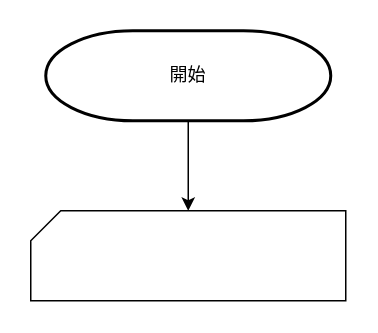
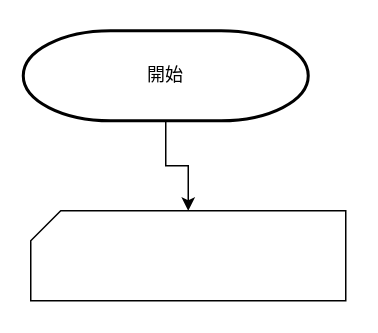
- <mxCell id="3" value="開始" style="strokeWidth=2;html=1;shape=mxgraph.flowchart.terminator;whiteSpace=wrap;" vertex="1" parent="1"><mxGeometry x="30" y="20" width="190" height="60" as="geometry" /></mxCell>
+ <mxCell id="3" value="開始" style="strokeWidth=2;html=1;shape=mxgraph.flowchart.terminator;whiteSpace=wrap;" vertex="1" parent="1"><mxGeometry x="15" y="20" width="190" height="60" as="geometry" /></mxCell>
